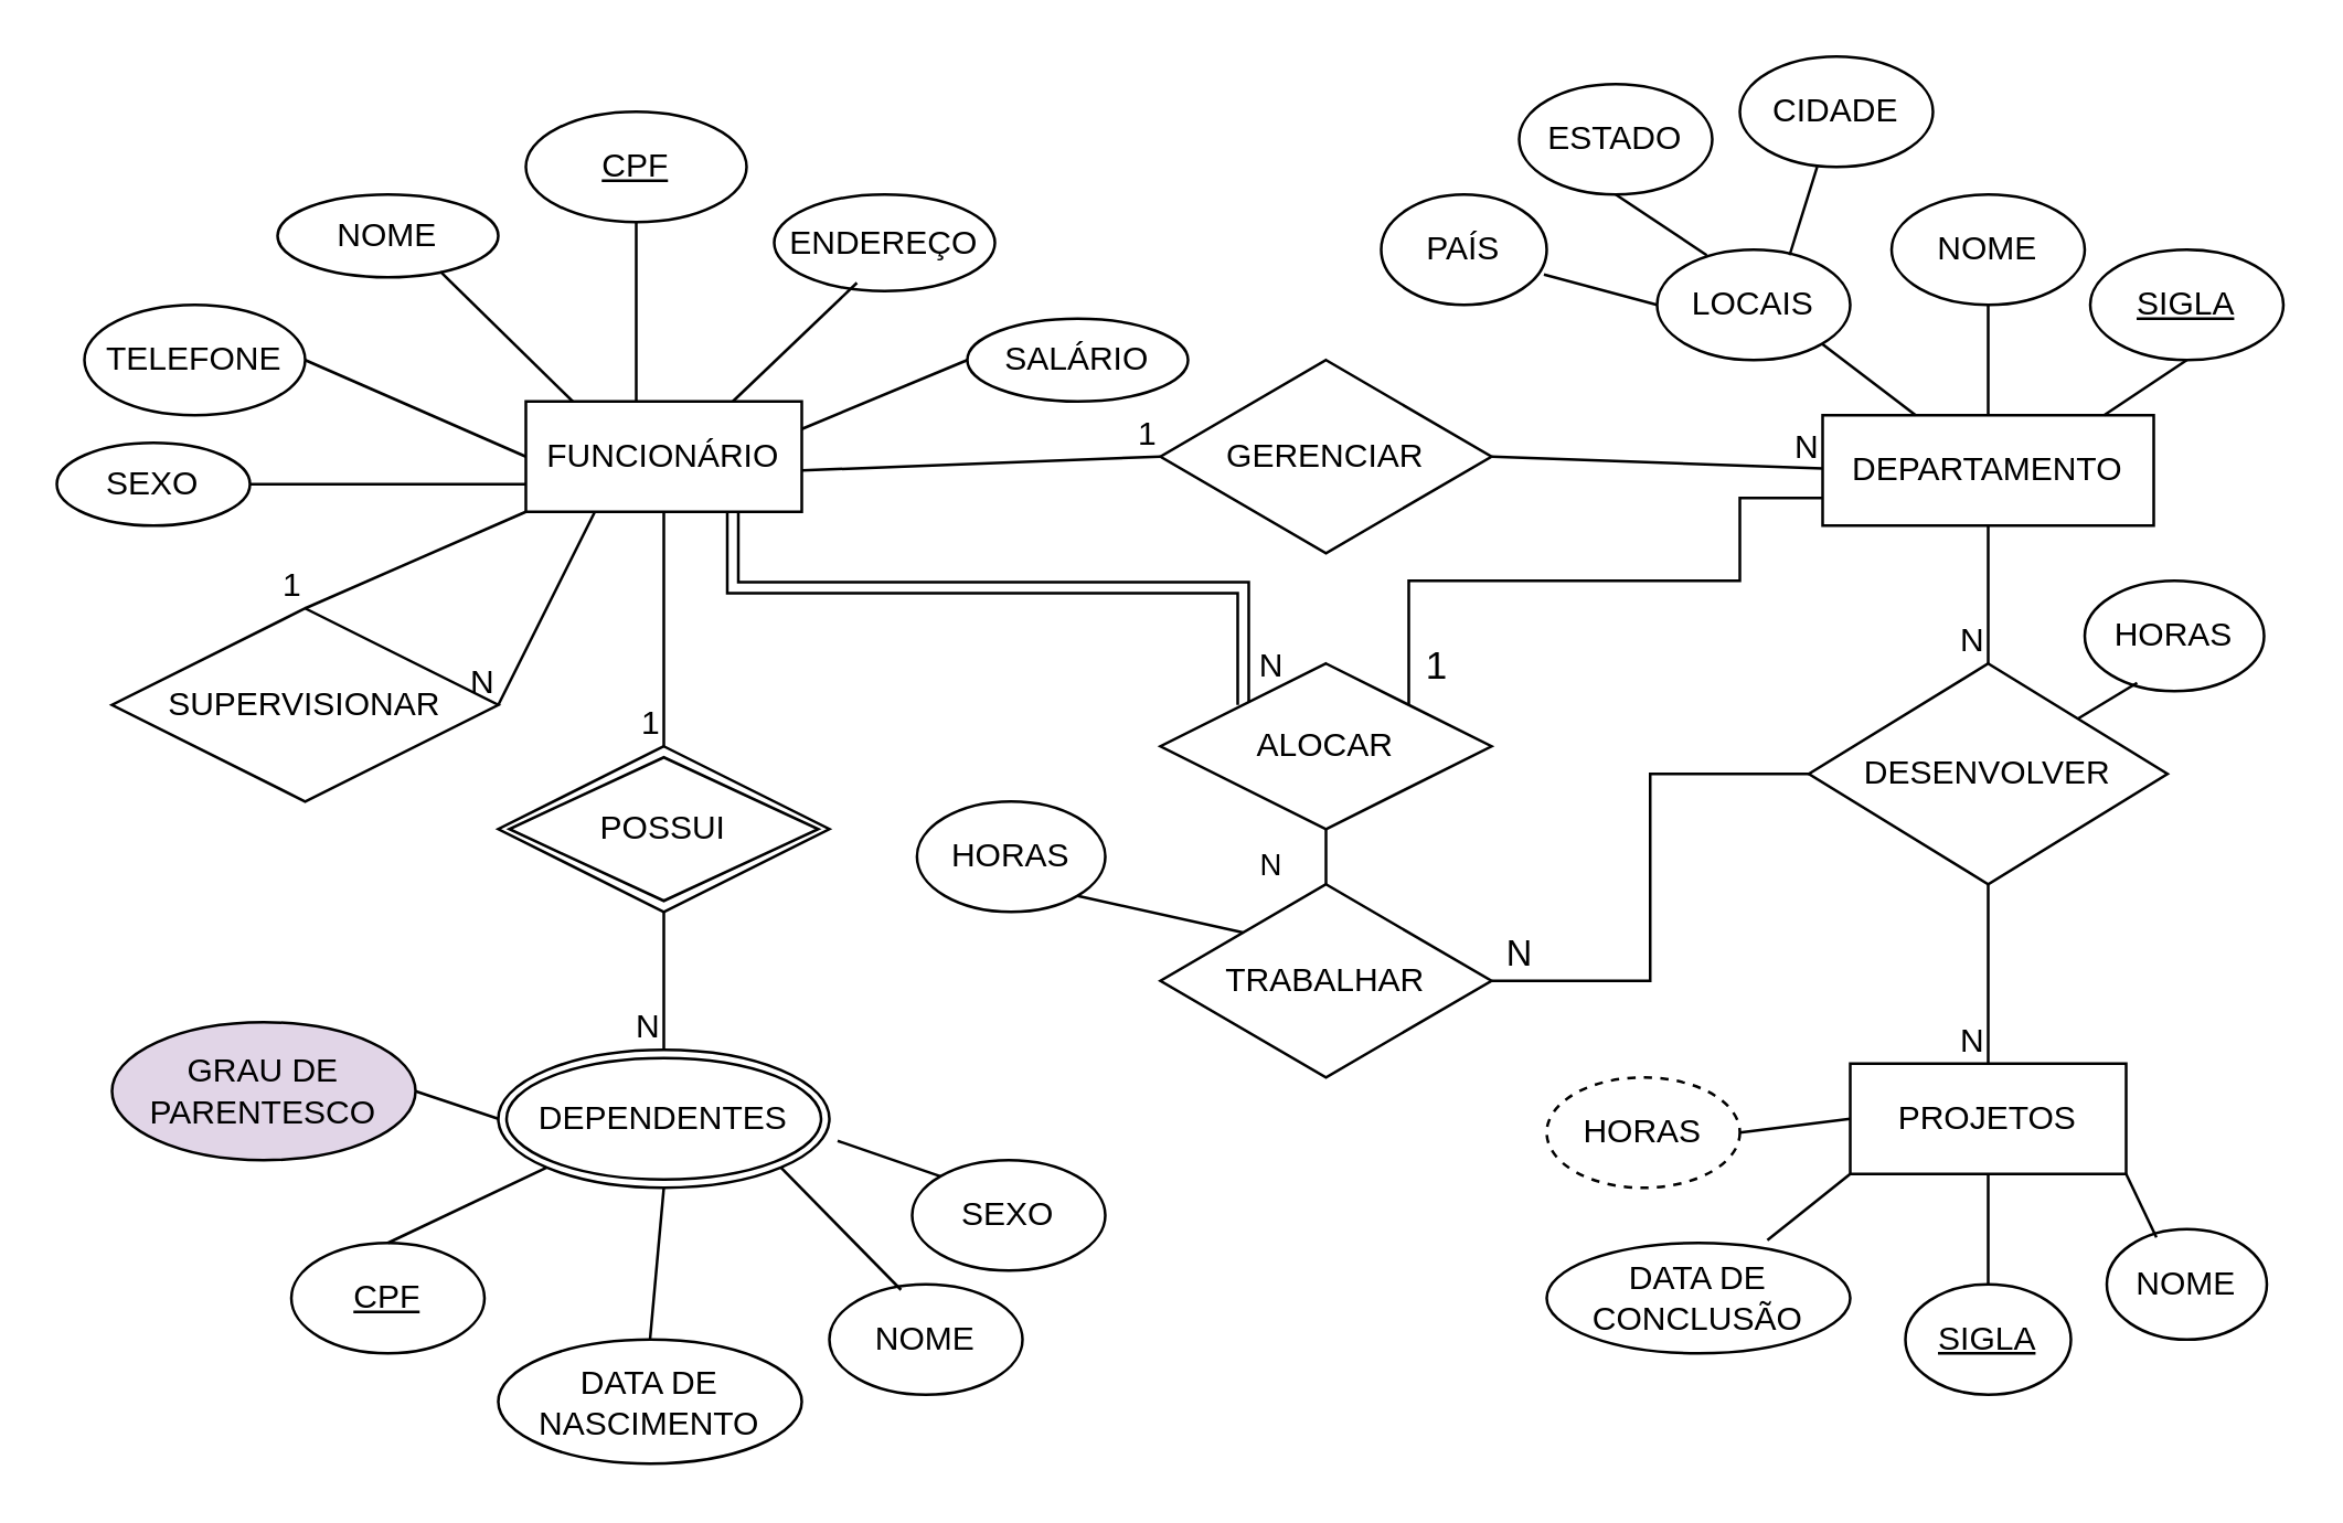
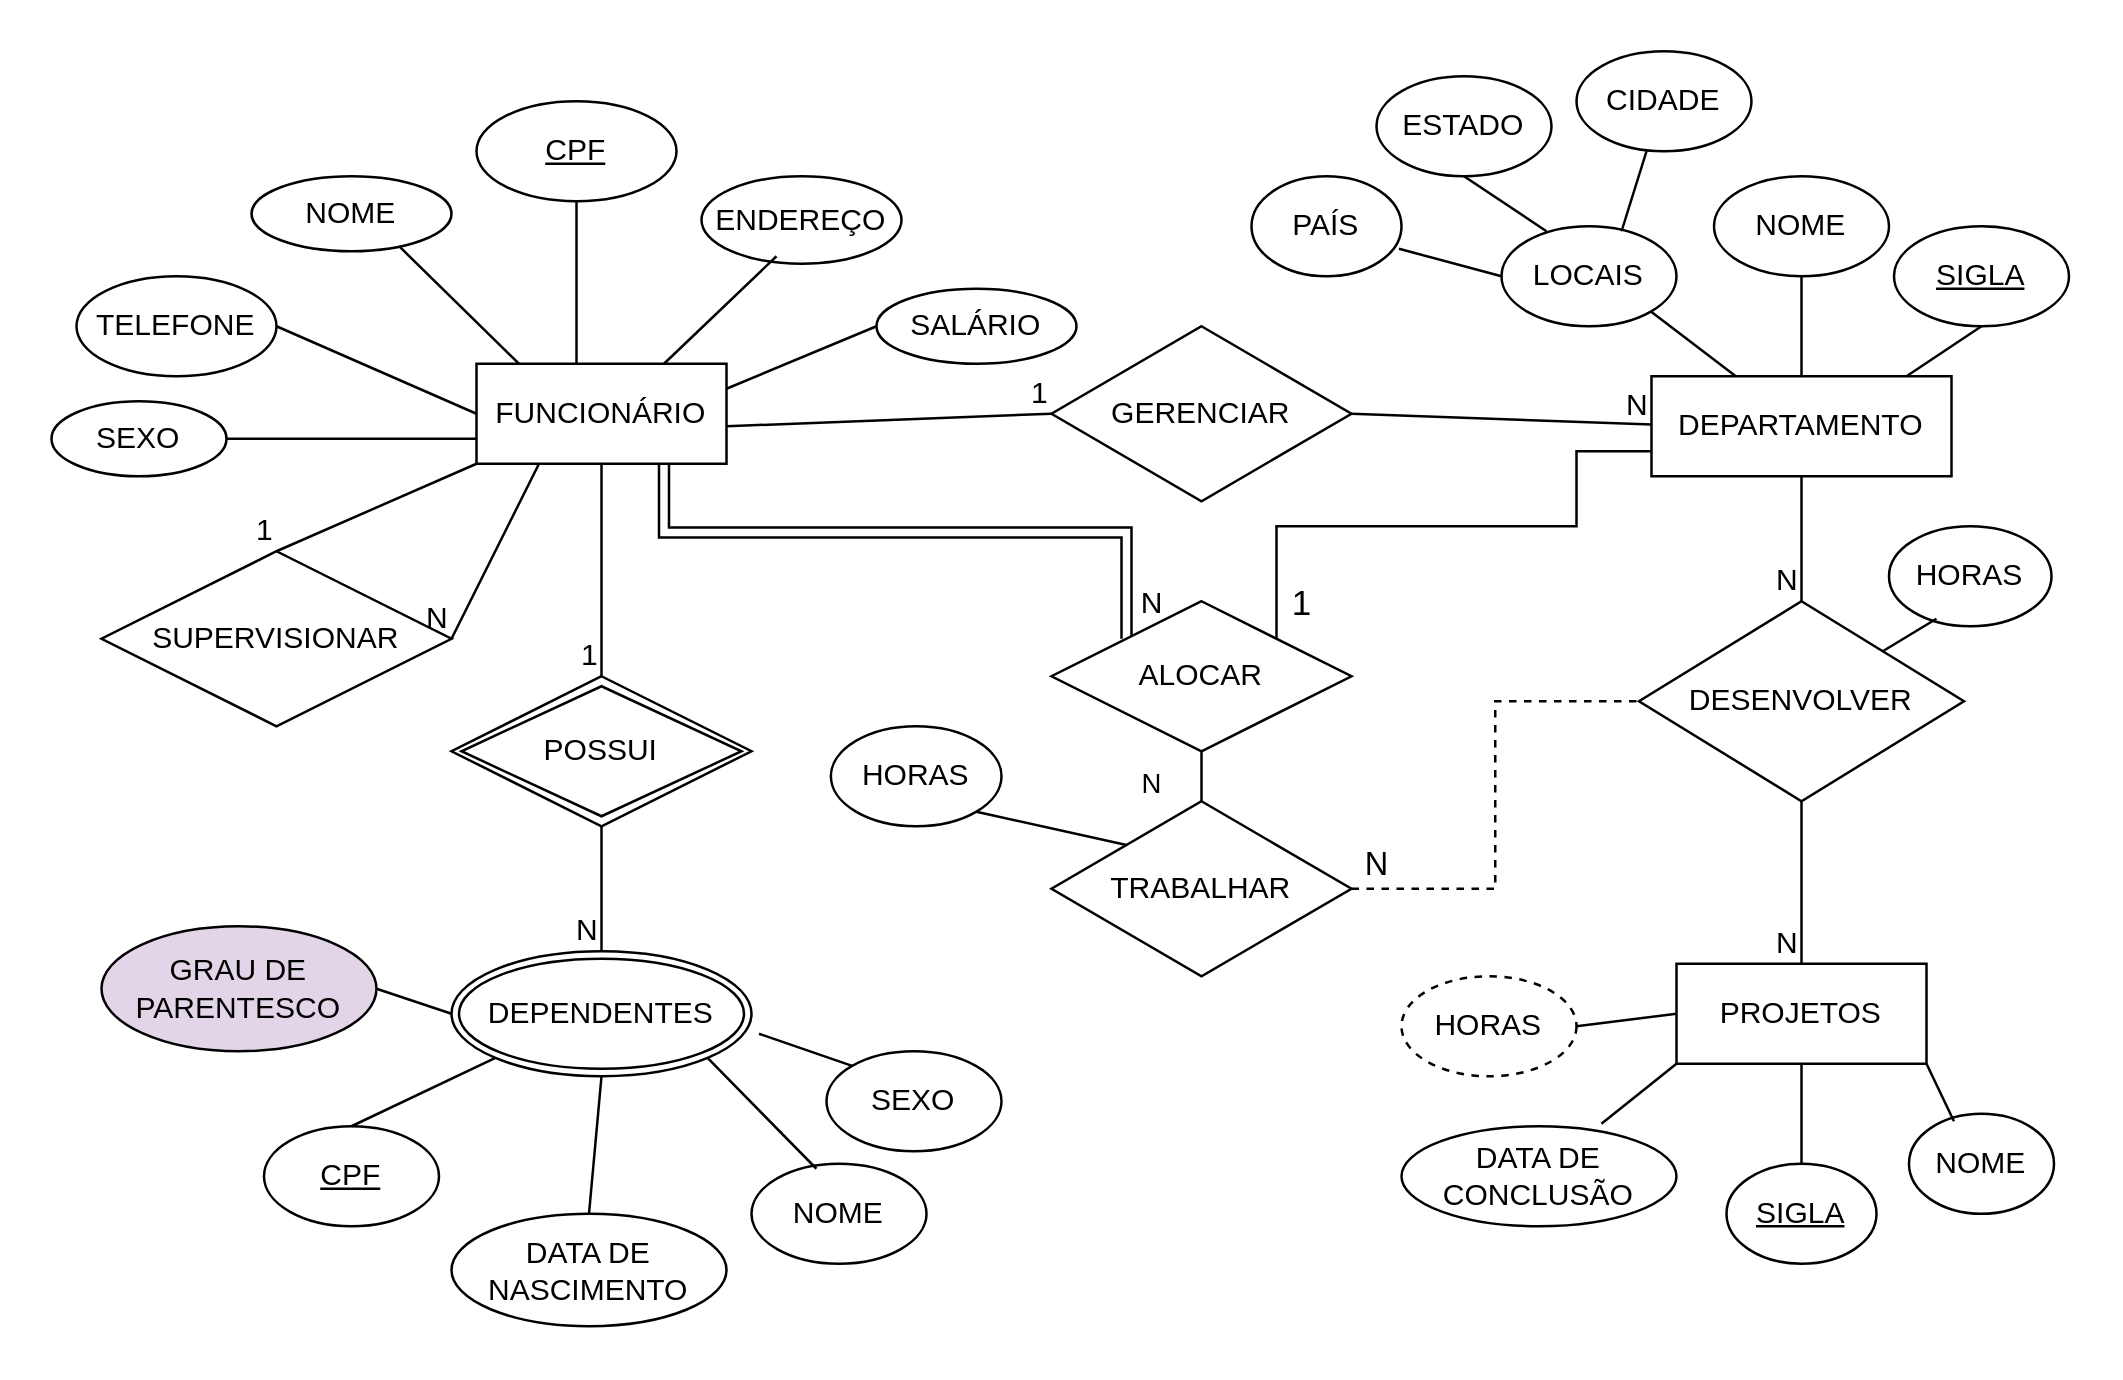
- <mxCell id="75" value="&lt;div&gt;N&lt;/div&gt;" style="edgeStyle=orthogonalEdgeStyle;rounded=0;orthogonalLoop=1;jettySize=auto;html=1;exitX=1;exitY=0.5;exitDx=0;exitDy=0;entryX=0;entryY=0.5;entryDx=0;entryDy=0;endArrow=none;endFill=0;fontSize=13;" edge="1" parent="1" source="76" target="52"><mxGeometry x="-0.895" y="10" relative="1" as="geometry"><mxPoint as="offset" /></mxGeometry></mxCell>
+ <mxCell id="75" value="&lt;div&gt;N&lt;/div&gt;" style="edgeStyle=orthogonalEdgeStyle;rounded=0;orthogonalLoop=1;jettySize=auto;html=1;exitX=1;exitY=0.5;exitDx=0;exitDy=0;entryX=0;entryY=0.5;entryDx=0;entryDy=0;endArrow=none;endFill=0;fontSize=13;dashed=1;" edge="1" parent="1" source="76" target="52"><mxGeometry x="-0.895" y="10" relative="1" as="geometry"><mxPoint as="offset" /></mxGeometry></mxCell>
